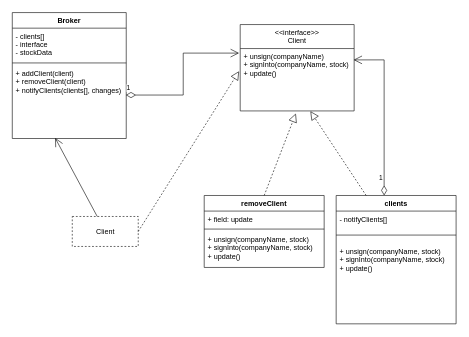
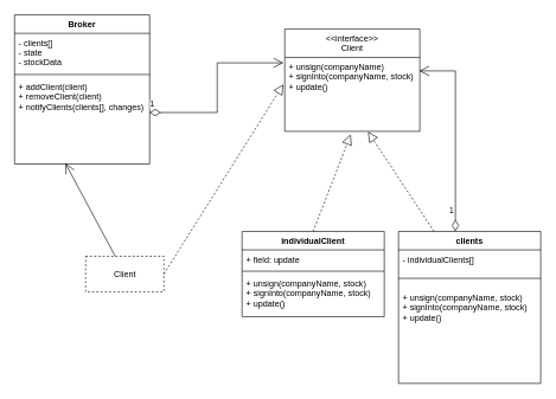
- <mxCell id="3" value="- clients[]&#10;- interface&#10;- stockData" style="text;strokeColor=none;fillColor=none;align=left;verticalAlign=top;spacingLeft=4;spacingRight=4;overflow=hidden;rotatable=0;points=[[0,0.5],[1,0.5]];portConstraint=eastwest;" vertex="1" parent="2"><mxGeometry y="26" width="190" height="54" as="geometry" /></mxCell>
+ <mxCell id="3" value="- clients[]&#10;- state&#10;- stockData" style="text;strokeColor=none;fillColor=none;align=left;verticalAlign=top;spacingLeft=4;spacingRight=4;overflow=hidden;rotatable=0;points=[[0,0.5],[1,0.5]];portConstraint=eastwest;" vertex="1" parent="2"><mxGeometry y="26" width="190" height="54" as="geometry" /></mxCell>
- <mxCell id="12" value="removeClient" style="swimlane;fontStyle=1;align=center;verticalAlign=top;childLayout=stackLayout;horizontal=1;startSize=26;horizontalStack=0;resizeParent=1;resizeParentMax=0;resizeLast=0;collapsible=1;marginBottom=0;" vertex="1" parent="1"><mxGeometry x="340" y="325" width="200" height="120" as="geometry" /></mxCell>
+ <mxCell id="12" value="individualClient" style="swimlane;fontStyle=1;align=center;verticalAlign=top;childLayout=stackLayout;horizontal=1;startSize=26;horizontalStack=0;resizeParent=1;resizeParentMax=0;resizeLast=0;collapsible=1;marginBottom=0;" vertex="1" parent="1"><mxGeometry x="340" y="325" width="200" height="120" as="geometry" /></mxCell>
- <mxCell id="18" value="- notifyClients[]" style="text;strokeColor=none;fillColor=none;align=left;verticalAlign=top;spacingLeft=4;spacingRight=4;overflow=hidden;rotatable=0;points=[[0,0.5],[1,0.5]];portConstraint=eastwest;" vertex="1" parent="16"><mxGeometry y="26" width="200" height="26" as="geometry" /></mxCell>
+ <mxCell id="18" value="- individualClients[]" style="text;strokeColor=none;fillColor=none;align=left;verticalAlign=top;spacingLeft=4;spacingRight=4;overflow=hidden;rotatable=0;points=[[0,0.5],[1,0.5]];portConstraint=eastwest;" vertex="1" parent="16"><mxGeometry y="26" width="200" height="26" as="geometry" /></mxCell>
